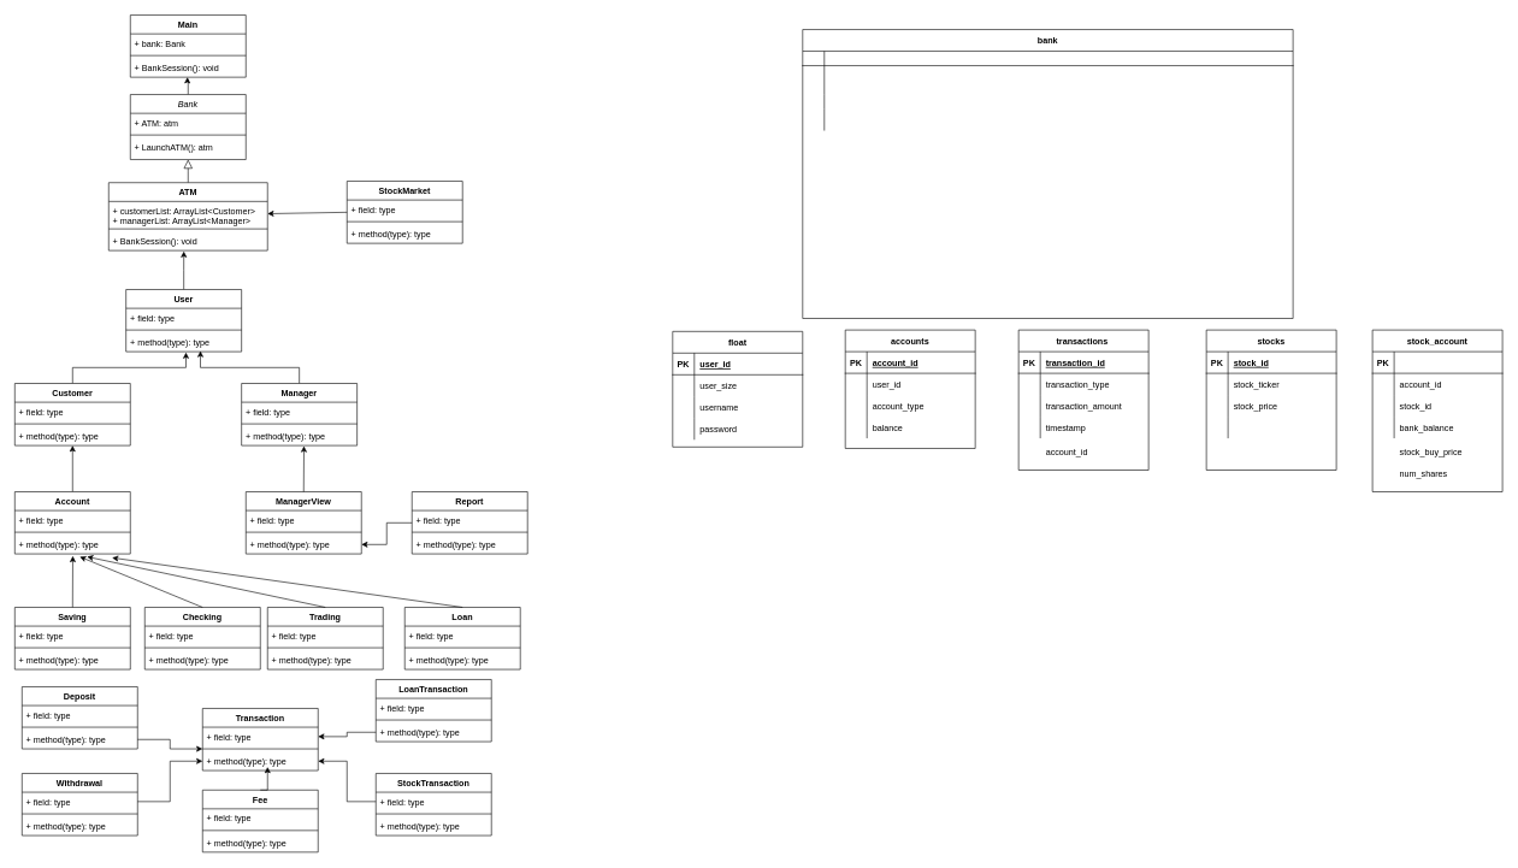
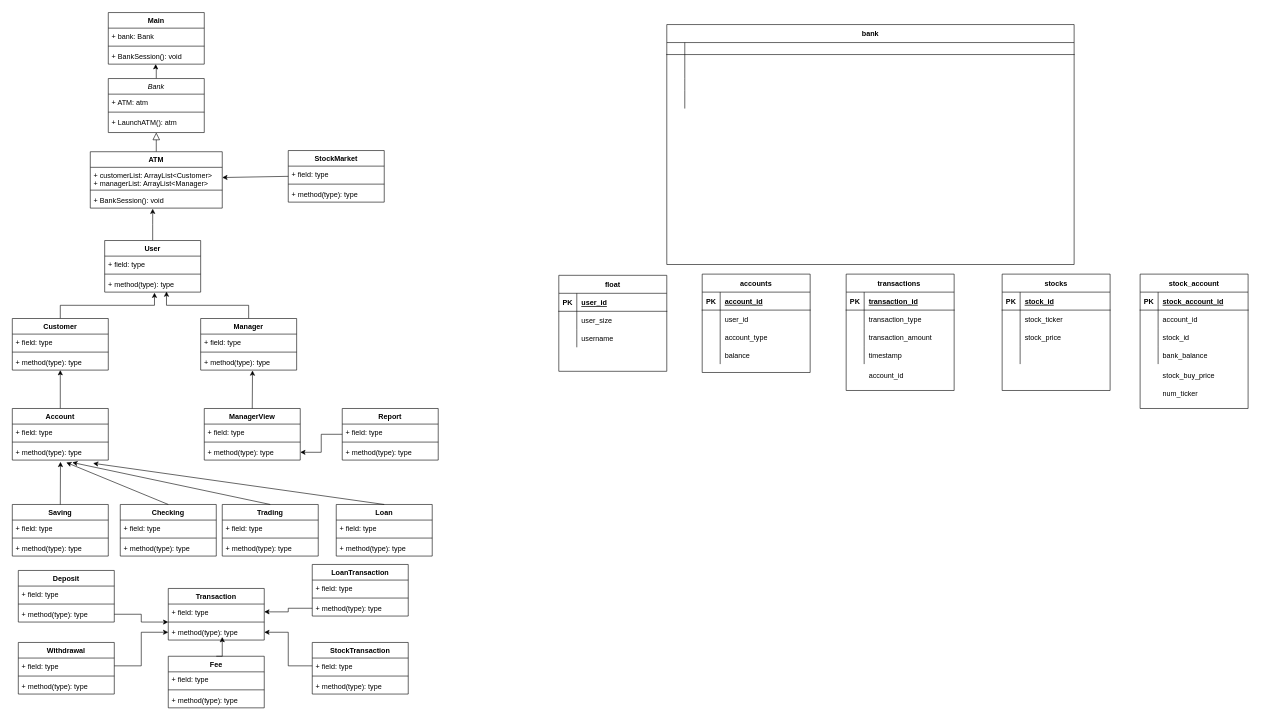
+ <mxCell id="159" value="stock_account_id" style="shape=partialRectangle;connectable=0;fillColor=none;top=0;left=0;bottom=0;right=0;align=left;spacingLeft=6;fontStyle=5;overflow=hidden;" vertex="1" parent="157"><mxGeometry x="30" width="150" height="30" as="geometry"><mxRectangle width="150" height="30" as="alternateBounds" /></mxGeometry></mxCell>
- <mxCell id="115" value="password" style="shape=partialRectangle;connectable=0;fillColor=none;top=0;left=0;bottom=0;right=0;align=left;spacingLeft=6;overflow=hidden;" vertex="1" parent="113"><mxGeometry x="30" width="150" height="30" as="geometry"><mxRectangle width="150" height="30" as="alternateBounds" /></mxGeometry></mxCell>
- <mxCell id="170" value="num_shares" style="shape=partialRectangle;connectable=0;fillColor=none;top=0;left=0;bottom=0;right=0;align=left;spacingLeft=6;overflow=hidden;" vertex="1" parent="1"><mxGeometry x="1930" y="640" width="150" height="30" as="geometry"><mxRectangle width="150" height="30" as="alternateBounds" /></mxGeometry></mxCell>
+ <mxCell id="170" value="num_ticker" style="shape=partialRectangle;connectable=0;fillColor=none;top=0;left=0;bottom=0;right=0;align=left;spacingLeft=6;overflow=hidden;" vertex="1" parent="1"><mxGeometry x="1930" y="640" width="150" height="30" as="geometry"><mxRectangle width="150" height="30" as="alternateBounds" /></mxGeometry></mxCell>
